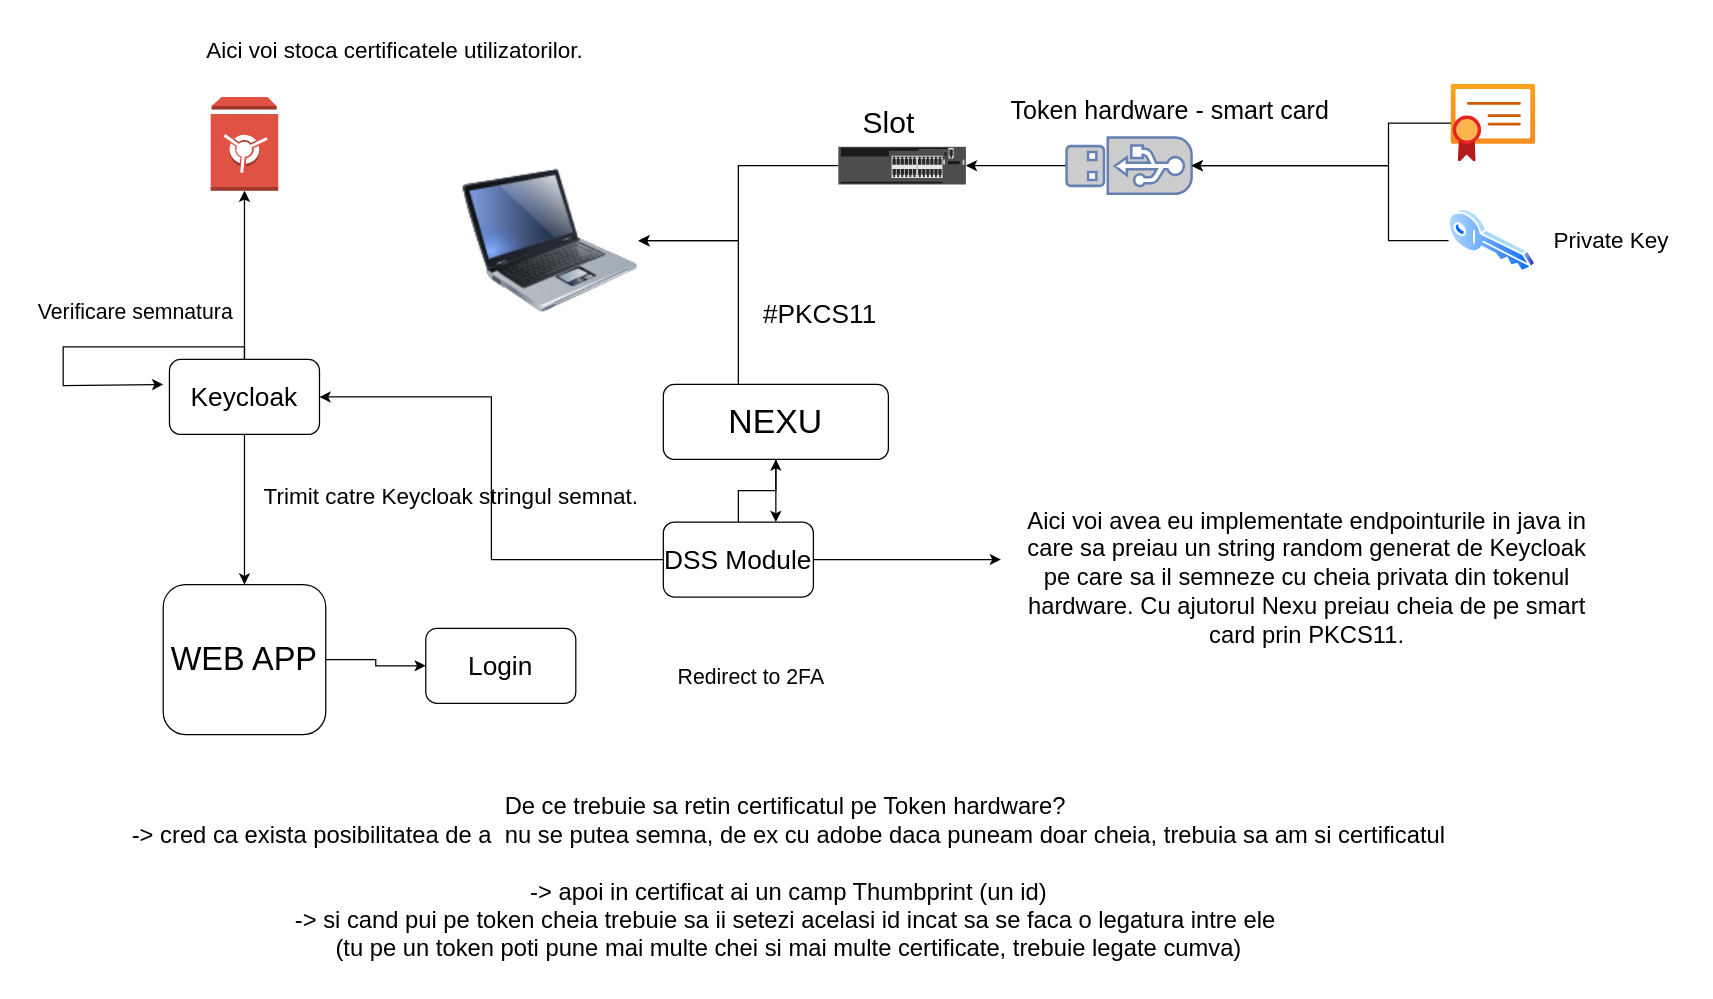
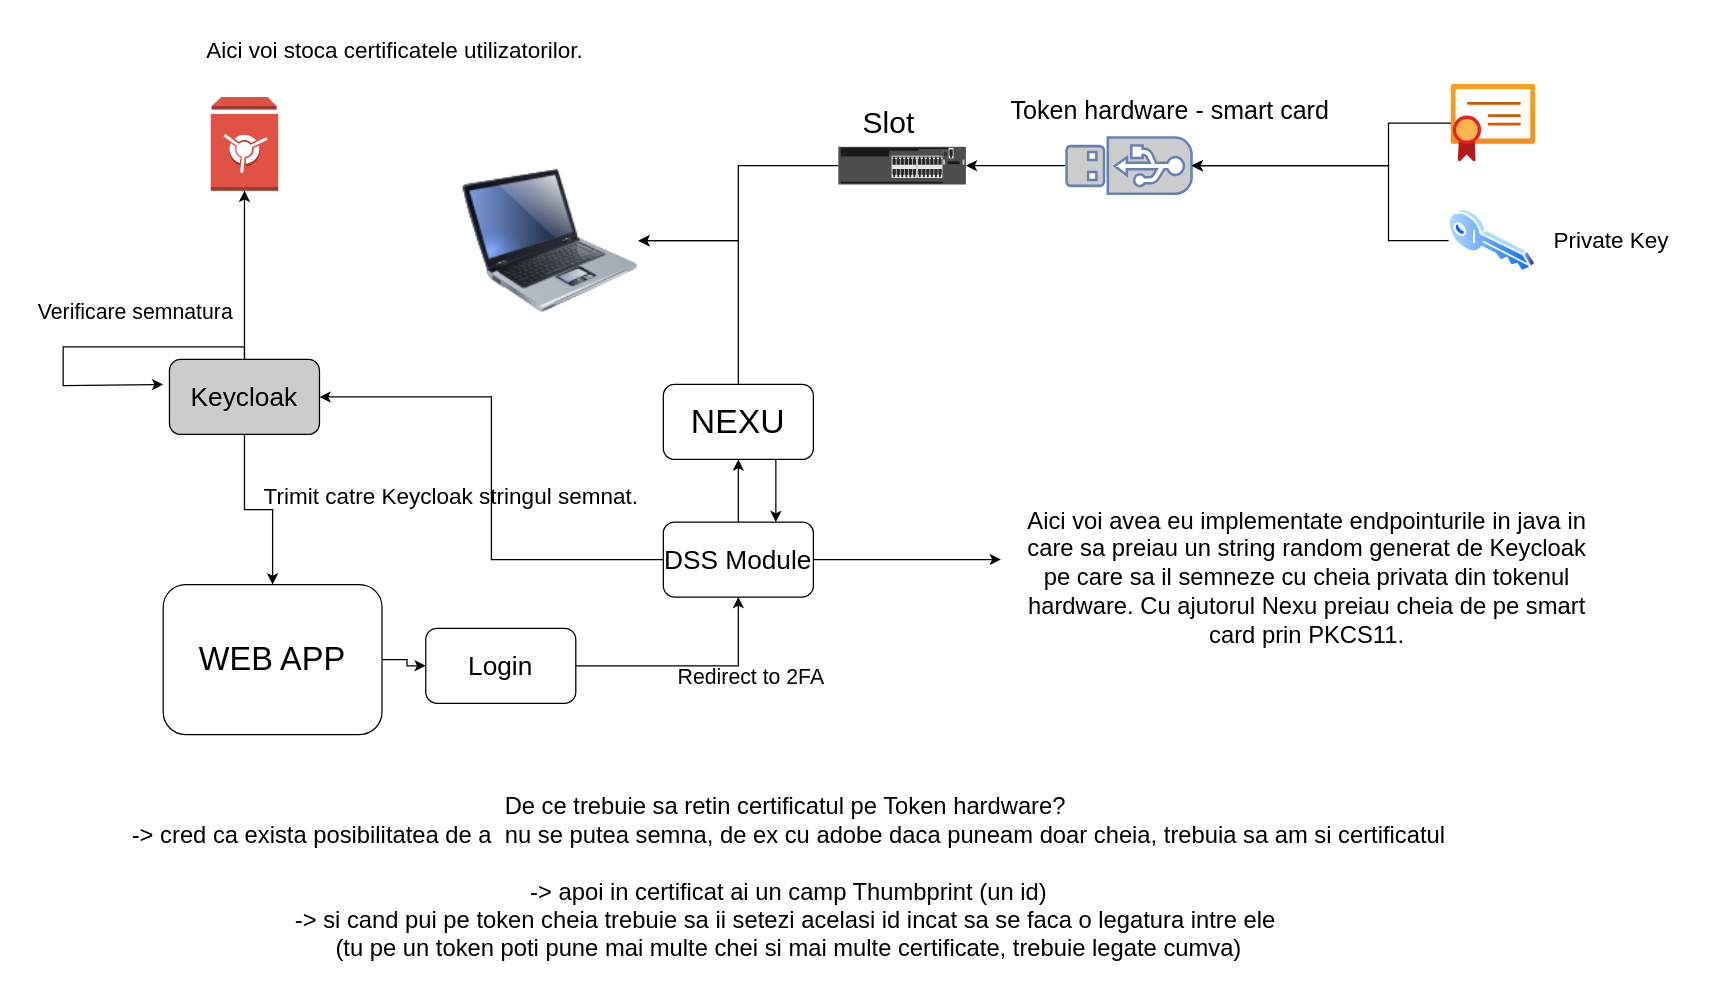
- <mxCell id="22" value="&lt;font style=&quot;font-size: 21px;&quot;&gt;#PKCS11&lt;/font&gt;" style="text;html=1;align=center;verticalAlign=middle;resizable=0;points=[];autosize=1;strokeColor=none;fillColor=none;" vertex="1" parent="1"><mxGeometry x="600" y="230" width="110" height="40" as="geometry" /></mxCell>
- <mxCell id="31" value="&lt;font style=&quot;font-size: 21px;&quot;&gt;Keycloak&lt;/font&gt;" style="rounded=1;whiteSpace=wrap;html=1;" vertex="1" parent="1"><mxGeometry x="135" y="287" width="120" height="60" as="geometry" /></mxCell>
+ <mxCell id="31" value="&lt;font style=&quot;font-size: 21px;&quot;&gt;Keycloak&lt;/font&gt;" style="rounded=1;whiteSpace=wrap;html=1;fillColor=#cccccc;" vertex="1" parent="1"><mxGeometry x="135" y="287" width="120" height="60" as="geometry" /></mxCell>
- <mxCell id="16" value="&lt;font style=&quot;font-size: 27px;&quot;&gt;NEXU&lt;/font&gt;" style="rounded=1;whiteSpace=wrap;html=1;" vertex="1" parent="1"><mxGeometry x="530" y="307" width="180" height="60" as="geometry" /></mxCell>
+ <mxCell id="16" value="&lt;font style=&quot;font-size: 27px;&quot;&gt;NEXU&lt;/font&gt;" style="rounded=1;whiteSpace=wrap;html=1;" vertex="1" parent="1"><mxGeometry x="530" y="307" width="120" height="60" as="geometry" /></mxCell>
- <mxCell id="18" value="&lt;font style=&quot;font-size: 26px;&quot;&gt;WEB APP&lt;/font&gt;" style="rounded=1;whiteSpace=wrap;html=1;" vertex="1" parent="1"><mxGeometry x="130" y="467" width="130" height="120" as="geometry" /></mxCell>
+ <mxCell id="18" value="&lt;font style=&quot;font-size: 26px;&quot;&gt;WEB APP&lt;/font&gt;" style="rounded=1;whiteSpace=wrap;html=1;" vertex="1" parent="1"><mxGeometry x="130" y="467" width="175" height="120" as="geometry" /></mxCell>
+ <mxCell id="19" style="edgeStyle=orthogonalEdgeStyle;rounded=0;orthogonalLoop=1;jettySize=auto;html=1;" edge="1" parent="1" source="20" target="26"><mxGeometry relative="1" as="geometry" /></mxCell>
